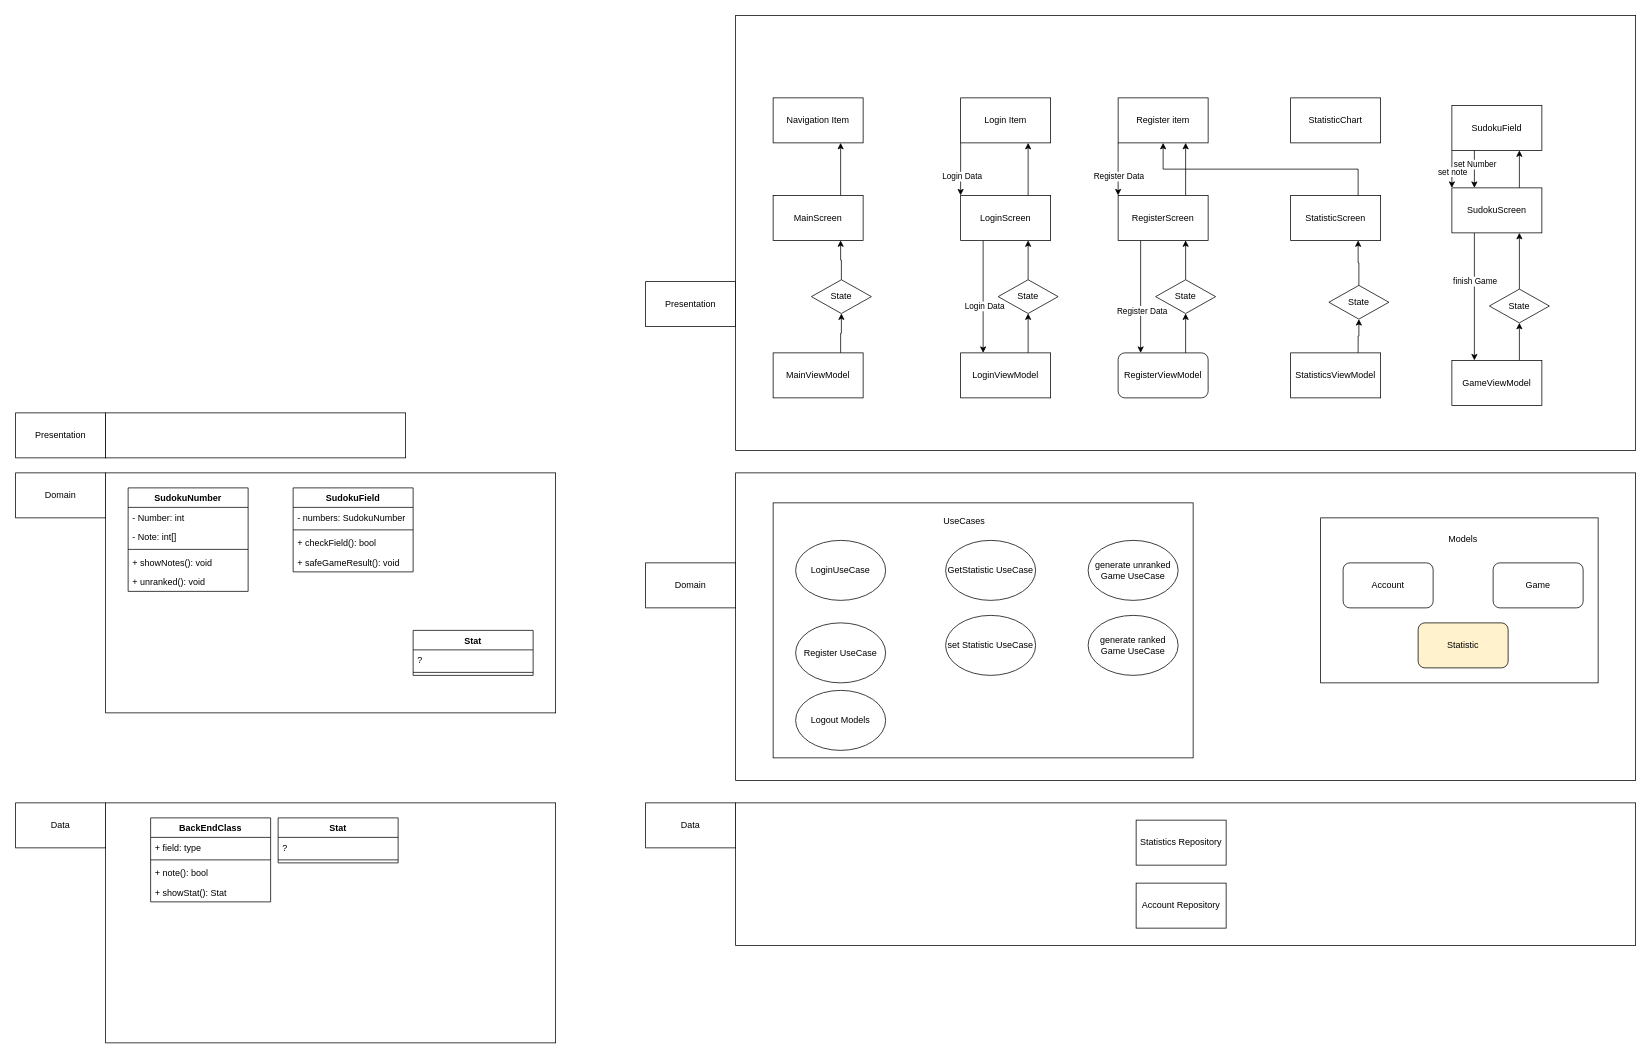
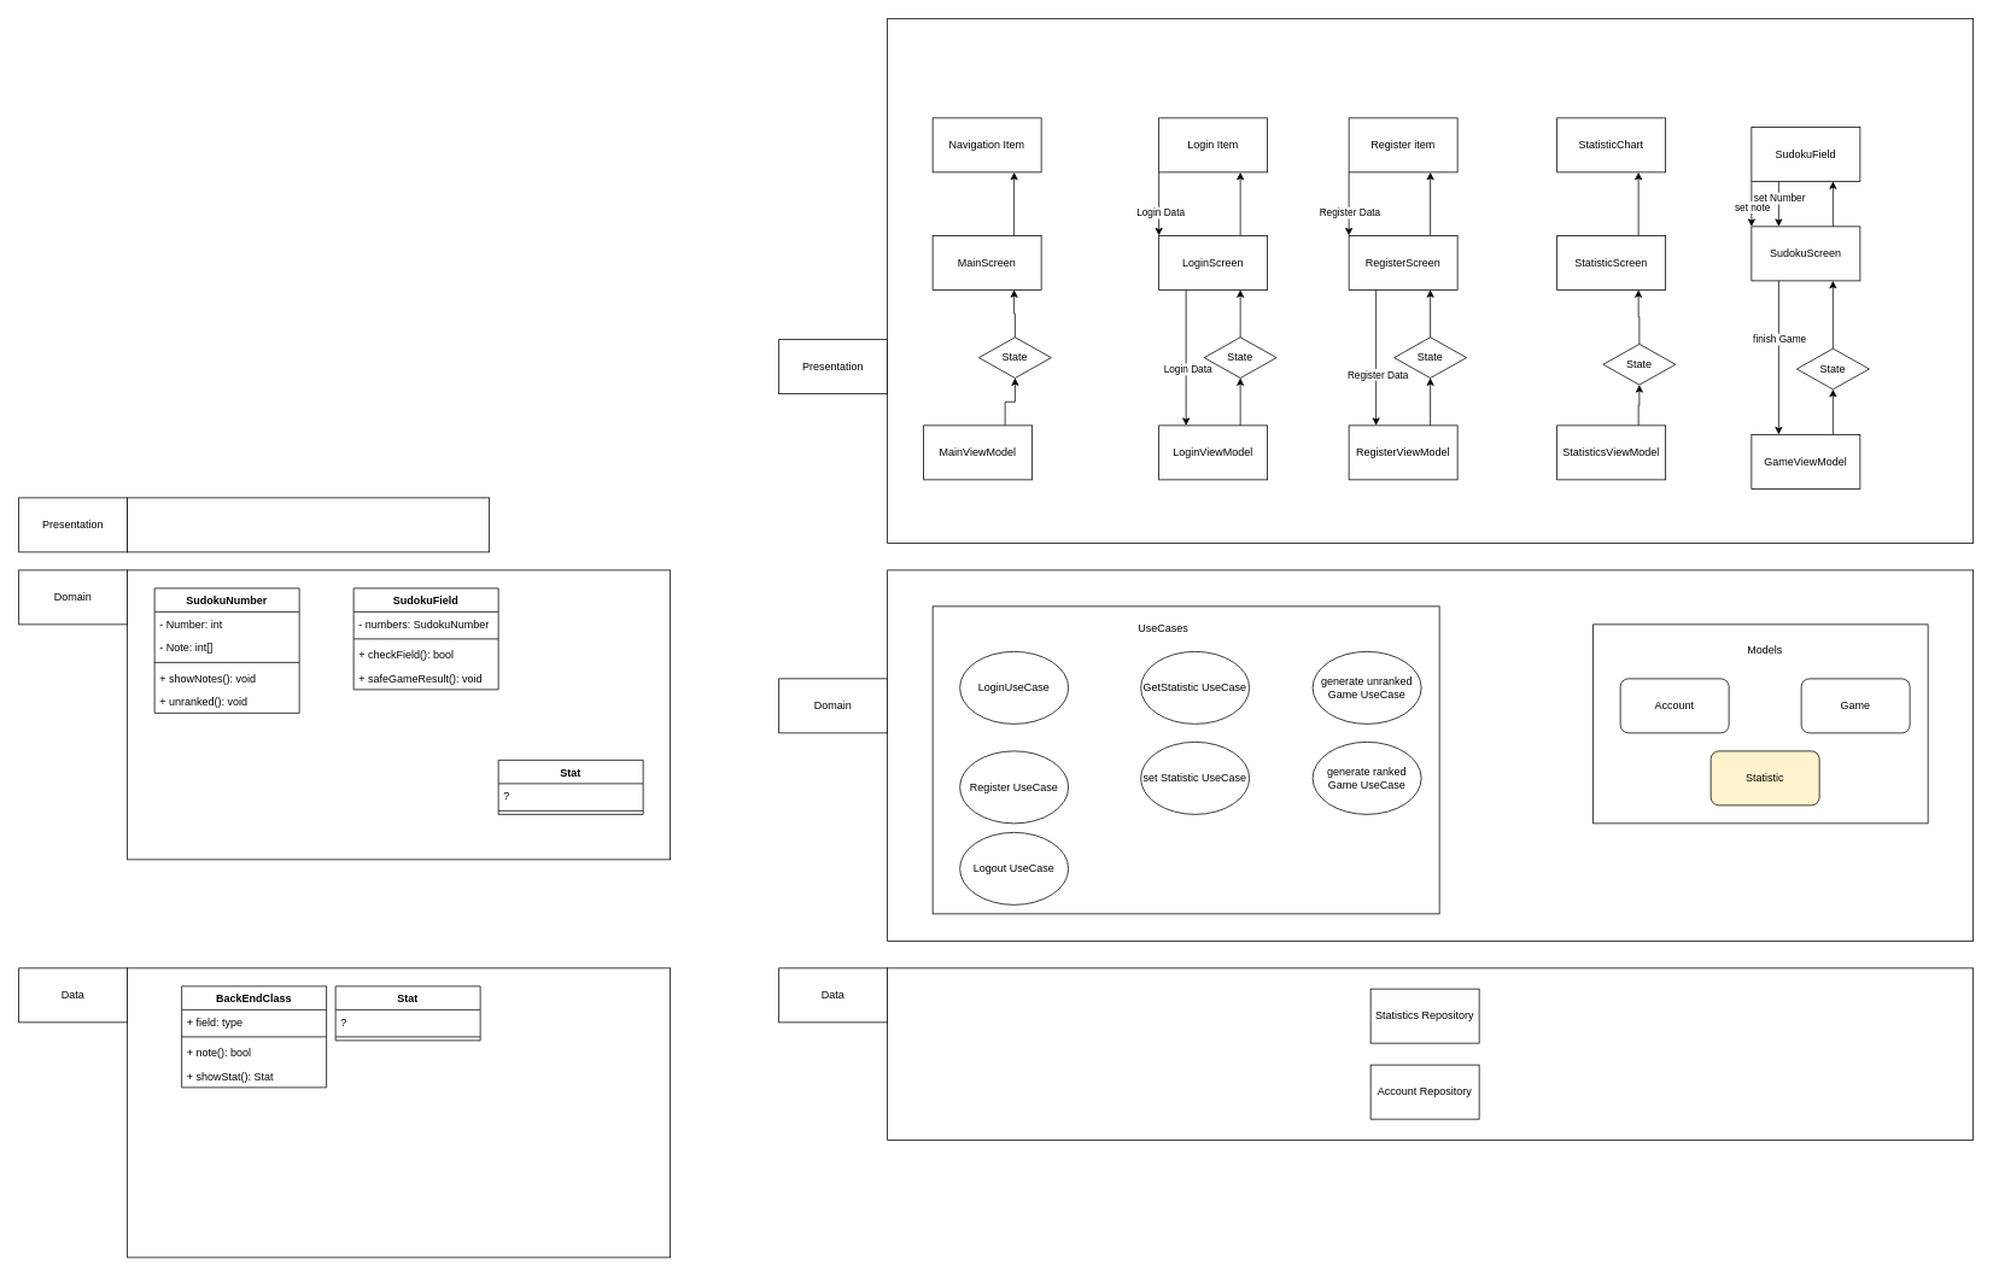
- <mxCell id="50" style="edgeStyle=orthogonalEdgeStyle;rounded=0;orthogonalLoop=1;jettySize=auto;html=1;exitX=0.75;exitY=0;exitDx=0;exitDy=0;" edge="1" parent="1" source="51" target="97"><mxGeometry relative="1" as="geometry" /></mxCell>
+ <mxCell id="50" style="edgeStyle=orthogonalEdgeStyle;rounded=0;orthogonalLoop=1;jettySize=auto;html=1;exitX=0.75;exitY=0;exitDx=0;exitDy=0;entryX=0.75;entryY=1;entryDx=0;entryDy=0;" edge="1" parent="1" source="51" target="52"><mxGeometry relative="1" as="geometry" /></mxCell>
- <mxCell id="43" value="MainViewModel" style="rounded=0;whiteSpace=wrap;html=1;" vertex="1" parent="1"><mxGeometry x="1030" y="470" width="120" height="60" as="geometry" /></mxCell>
+ <mxCell id="43" value="MainViewModel" style="rounded=0;whiteSpace=wrap;html=1;" vertex="1" parent="1"><mxGeometry x="1020" y="470" width="120" height="60" as="geometry" /></mxCell>
- <mxCell id="88" value="RegisterViewModel" style="whiteSpace=wrap;html=1;rounded=1;" vertex="1" parent="1"><mxGeometry x="1490" y="470" width="120" height="60" as="geometry" /></mxCell>
+ <mxCell id="88" value="RegisterViewModel" style="rounded=0;whiteSpace=wrap;html=1;" vertex="1" parent="1"><mxGeometry x="1490" y="470" width="120" height="60" as="geometry" /></mxCell>
- <mxCell id="86" value="Logout Models" style="ellipse;whiteSpace=wrap;html=1;" vertex="1" parent="1"><mxGeometry x="1060" y="920" width="120" height="80" as="geometry" /></mxCell>
+ <mxCell id="86" value="Logout UseCase" style="ellipse;whiteSpace=wrap;html=1;" vertex="1" parent="1"><mxGeometry x="1060" y="920" width="120" height="80" as="geometry" /></mxCell>
